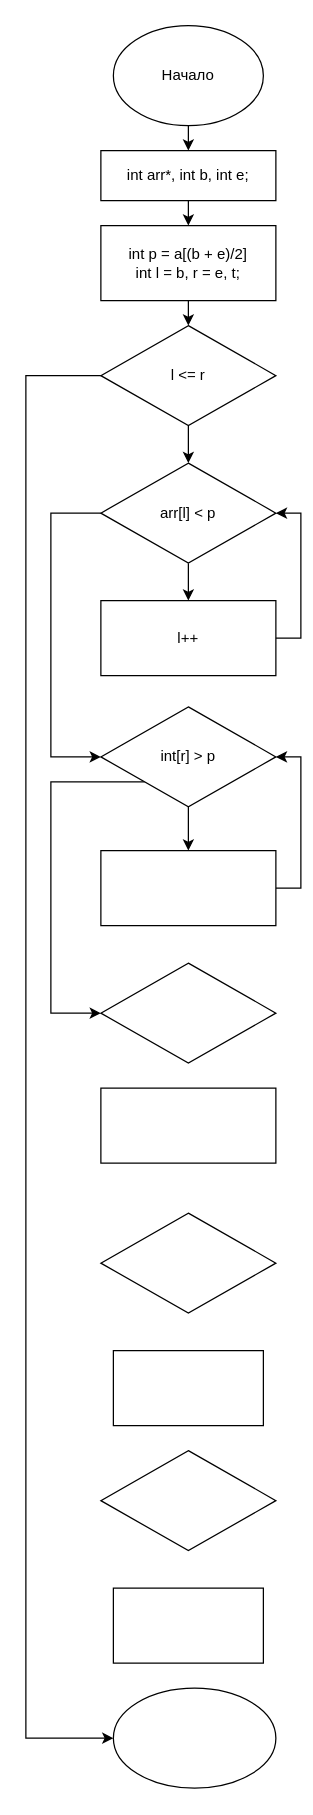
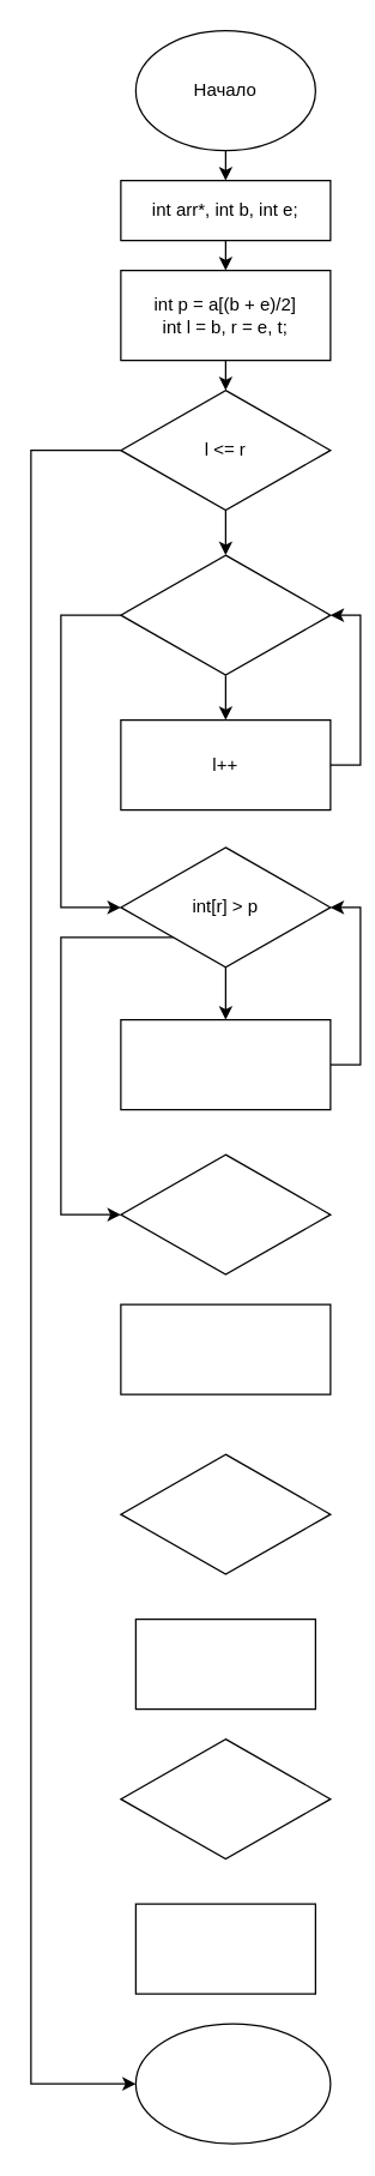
- <mxCell id="28" value="arr[l] &amp;lt; p" style="text;html=1;strokeColor=none;fillColor=none;align=center;verticalAlign=middle;whiteSpace=wrap;rounded=0;" vertex="1" parent="1"><mxGeometry x="100" y="400" width="100" height="20" as="geometry" /></mxCell>
